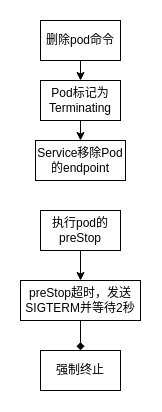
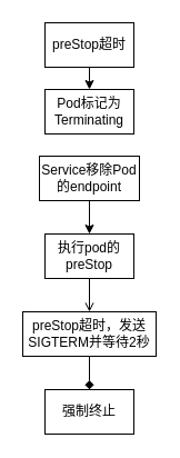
- <mxCell id="3" value="删除pod命令" style="rounded=0;whiteSpace=wrap;html=1;" vertex="1" parent="1"><mxGeometry x="40" y="20" width="80" height="40" as="geometry" /></mxCell>
+ <mxCell id="3" value="preStop超时" style="rounded=0;whiteSpace=wrap;html=1;" vertex="1" parent="1"><mxGeometry x="40" y="20" width="80" height="40" as="geometry" /></mxCell>
- <mxCell id="4" style="edgeStyle=orthogonalEdgeStyle;rounded=0;orthogonalLoop=1;jettySize=auto;html=1;exitX=0.5;exitY=1;exitDx=0;exitDy=0;entryX=0.5;entryY=0;entryDx=0;entryDy=0;" edge="1" parent="1" source="5" target="7"><mxGeometry relative="1" as="geometry" /></mxCell>
+ <mxCell id="6" style="edgeStyle=orthogonalEdgeStyle;rounded=0;orthogonalLoop=1;jettySize=auto;html=1;exitX=0.5;exitY=1;exitDx=0;exitDy=0;entryX=0.5;entryY=0;entryDx=0;entryDy=0;" edge="1" parent="1" source="7" target="9"><mxGeometry relative="1" as="geometry" /></mxCell>
- <mxCell id="8" style="edgeStyle=orthogonalEdgeStyle;rounded=0;orthogonalLoop=1;jettySize=auto;html=1;exitX=0.5;exitY=1;exitDx=0;exitDy=0;entryX=0.5;entryY=0;entryDx=0;entryDy=0;" edge="1" parent="1" source="9" target="11"><mxGeometry relative="1" as="geometry" /></mxCell>
+ <mxCell id="8" style="edgeStyle=orthogonalEdgeStyle;rounded=0;orthogonalLoop=1;jettySize=auto;html=1;exitX=0.5;exitY=1;exitDx=0;exitDy=0;entryX=0.5;entryY=0;entryDx=0;entryDy=0;endArrow=open;" edge="1" parent="1" source="9" target="11"><mxGeometry relative="1" as="geometry" /></mxCell>
